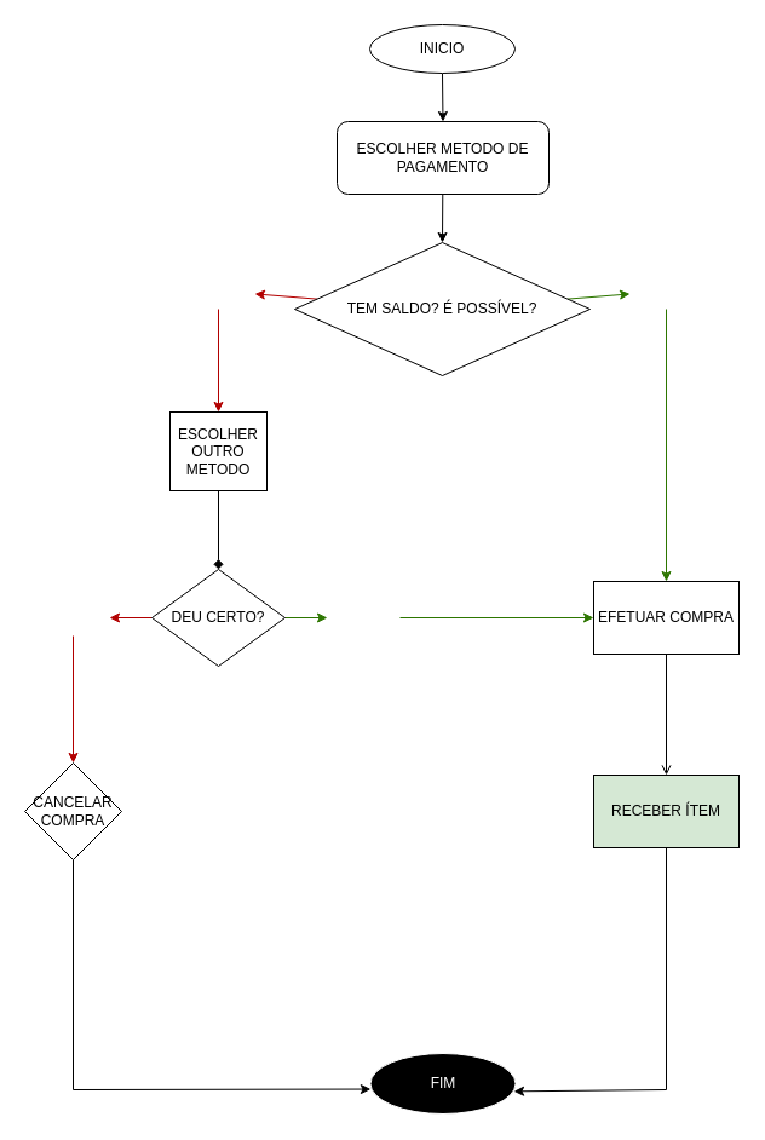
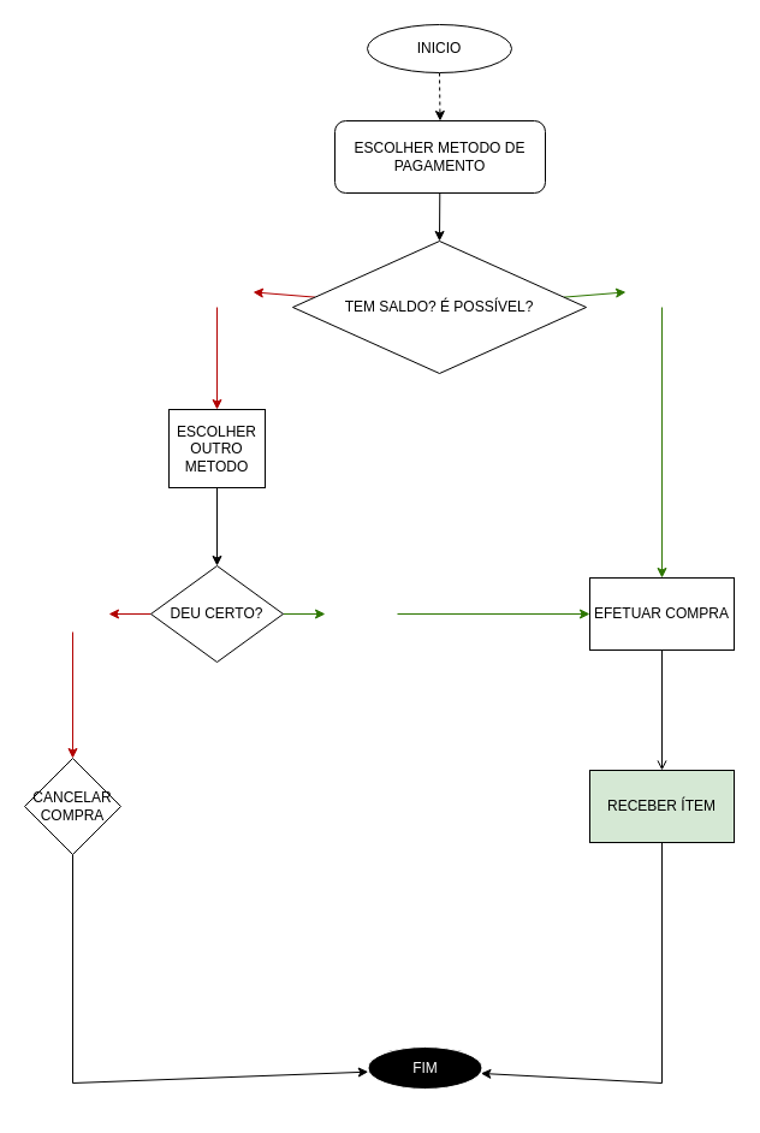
- <mxCell id="2" style="edgeStyle=none;html=1;entryX=0.5;entryY=0;entryDx=0;entryDy=0;fontColor=#000000;" edge="1" parent="1" source="3" target="5"><mxGeometry relative="1" as="geometry"><mxPoint x="365" y="110" as="targetPoint" /></mxGeometry></mxCell>
+ <mxCell id="2" style="edgeStyle=none;html=1;entryX=0.5;entryY=0;entryDx=0;entryDy=0;fontColor=#000000;dashed=1;" edge="1" parent="1" source="3" target="5"><mxGeometry relative="1" as="geometry"><mxPoint x="365" y="110" as="targetPoint" /></mxGeometry></mxCell>
- <mxCell id="13" style="edgeStyle=none;html=1;entryX=0.5;entryY=0;entryDx=0;entryDy=0;fontColor=#000000;endArrow=diamond;" edge="1" parent="1" source="14" target="17"><mxGeometry relative="1" as="geometry" /></mxCell>
+ <mxCell id="13" style="edgeStyle=none;html=1;entryX=0.5;entryY=0;entryDx=0;entryDy=0;fontColor=#000000;" edge="1" parent="1" source="14" target="17"><mxGeometry relative="1" as="geometry" /></mxCell>
- <mxCell id="29" value="FIM" style="ellipse;whiteSpace=wrap;html=1;strokeColor=#FFFFFF;fontColor=#FFFFFF;fillColor=#000000;" vertex="1" parent="1"><mxGeometry x="305.5" y="870" width="120" height="50" as="geometry" /></mxCell>
+ <mxCell id="29" value="FIM" style="ellipse;whiteSpace=wrap;html=1;strokeColor=#FFFFFF;fontColor=#FFFFFF;fillColor=#000000;" vertex="1" parent="1"><mxGeometry x="305.5" y="870" width="95" height="35" as="geometry" /></mxCell>
